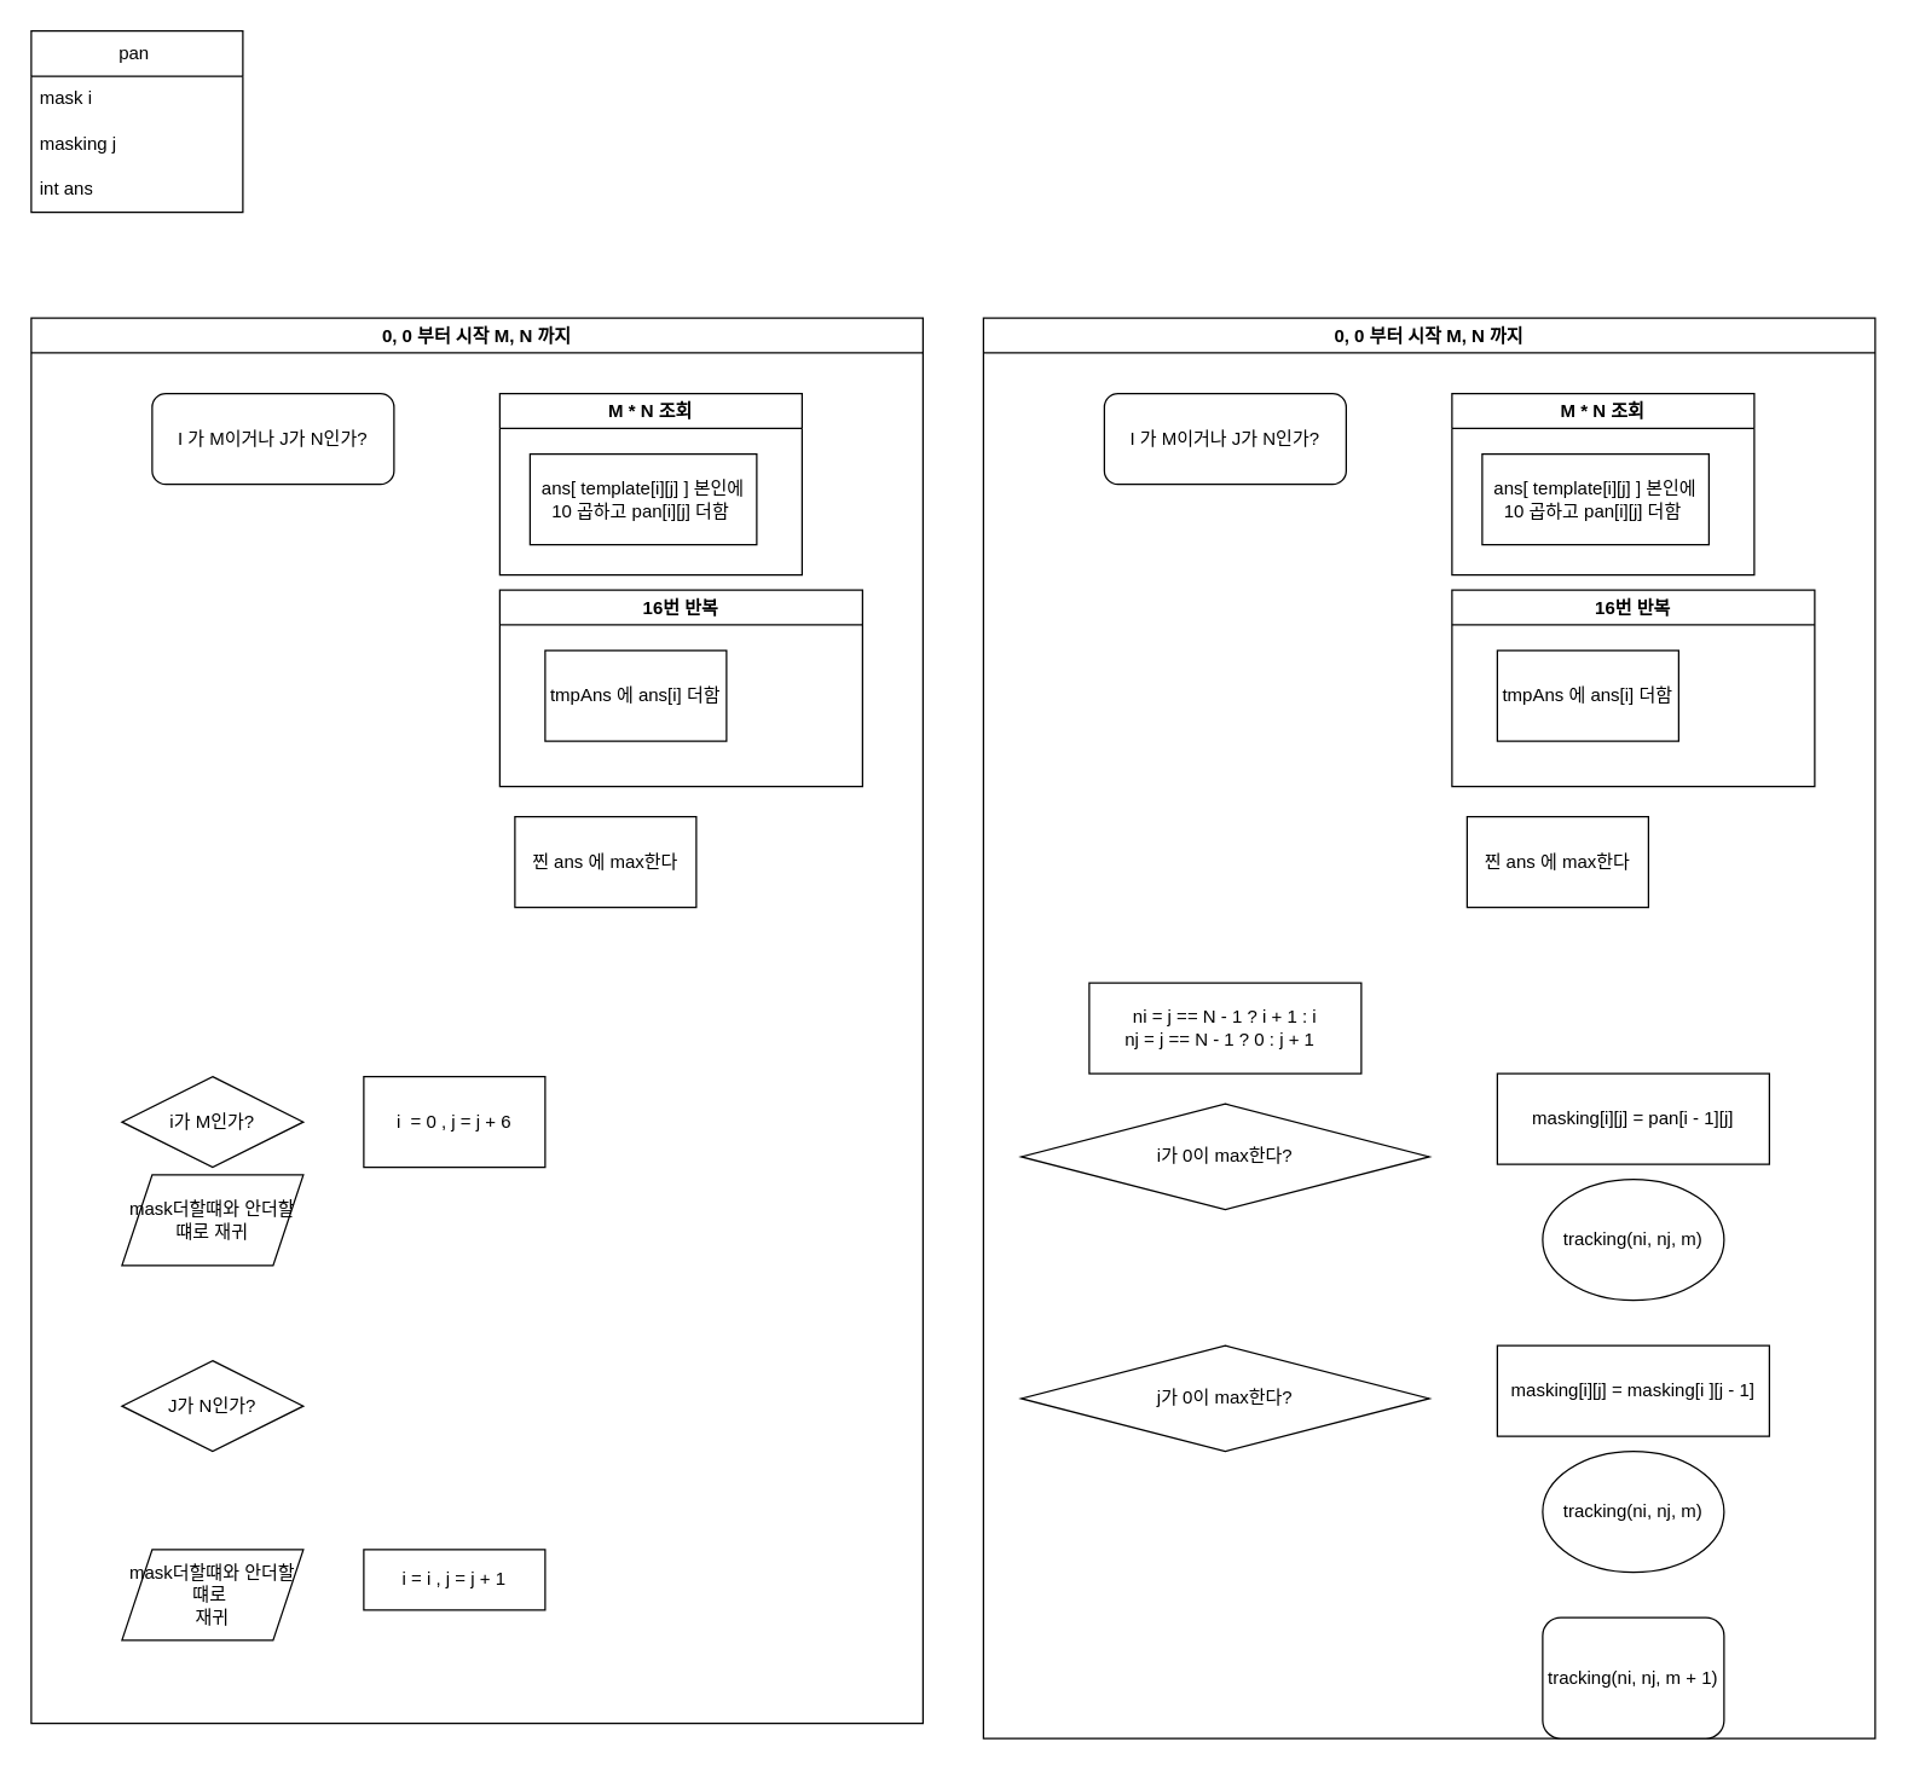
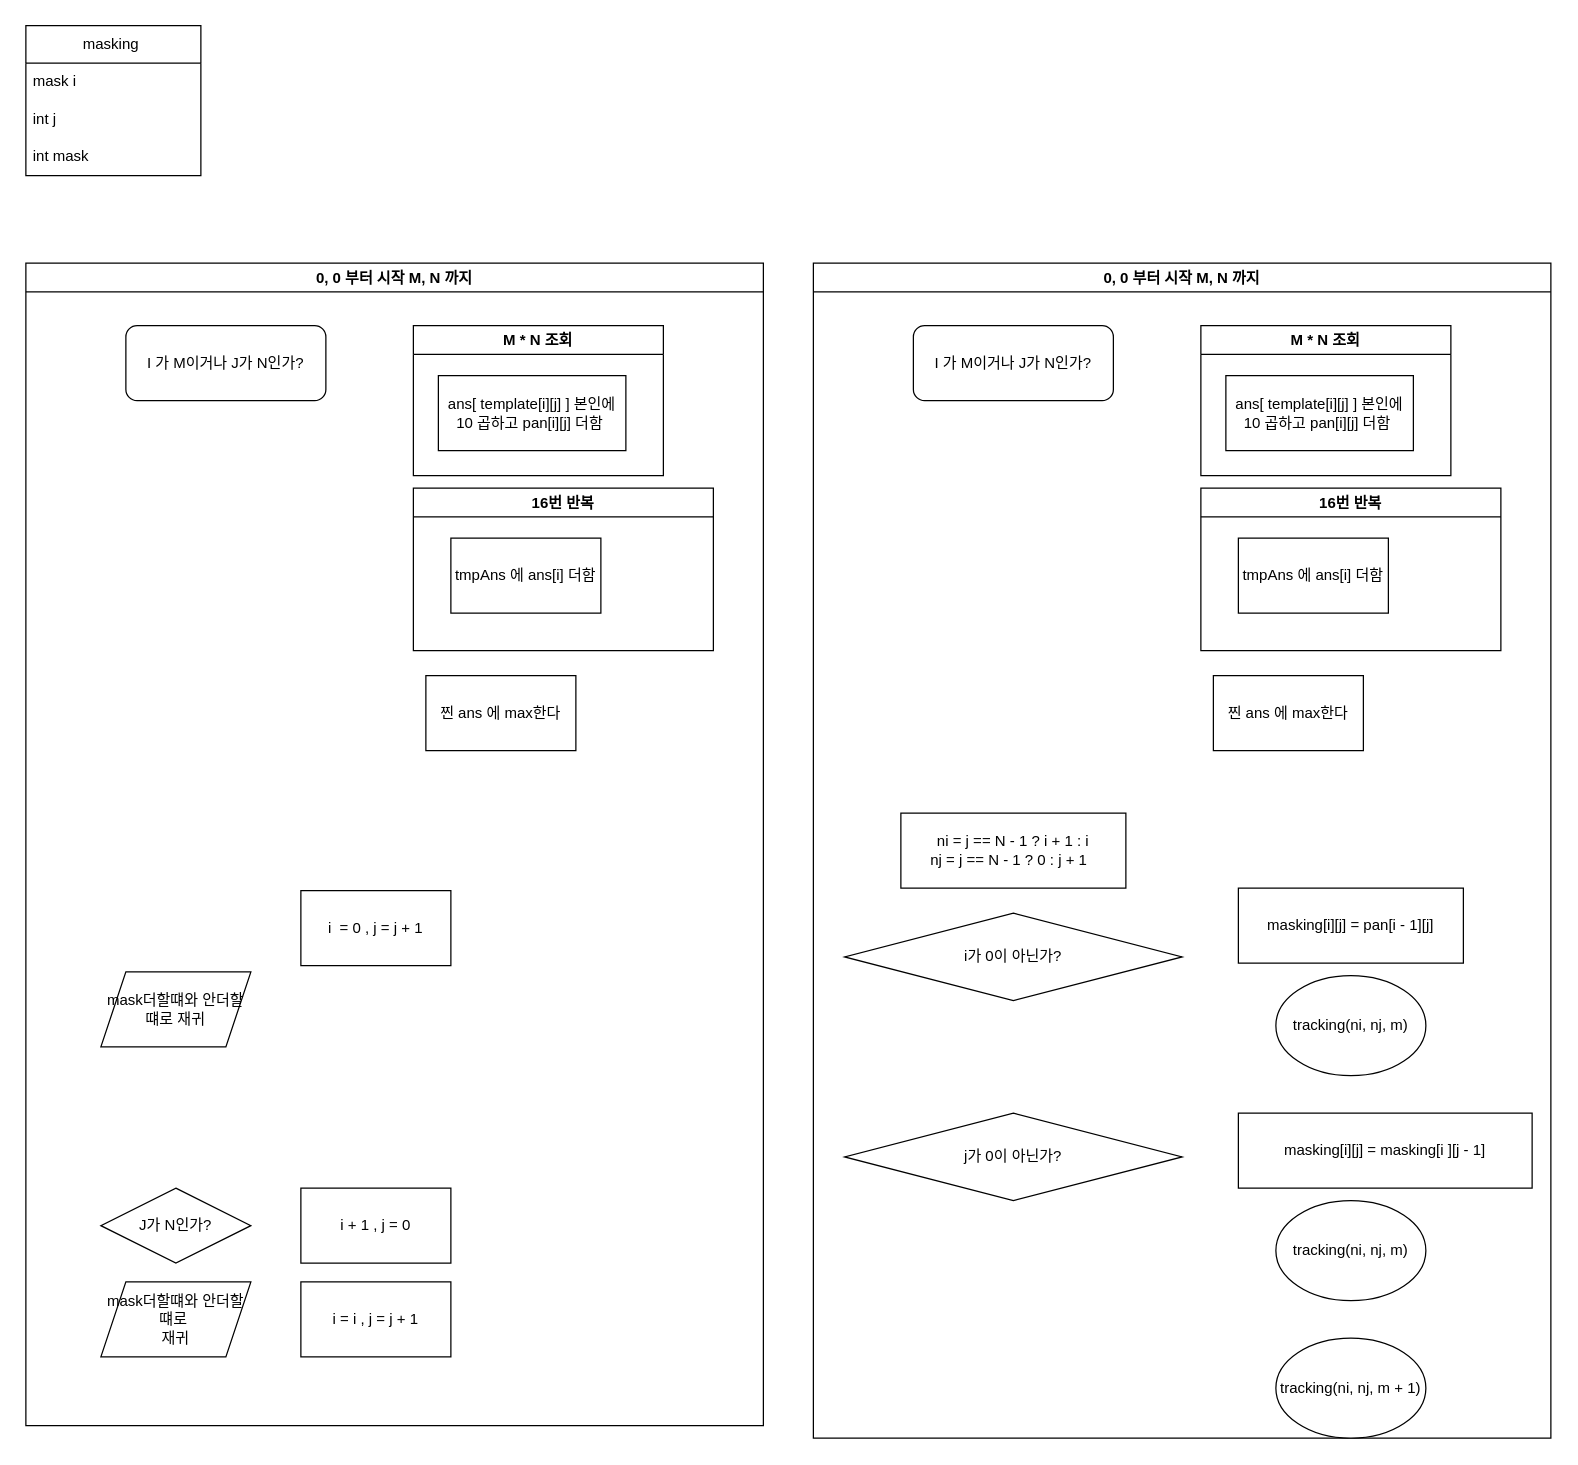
- <mxCell id="16" value="pan&amp;nbsp;" style="swimlane;fontStyle=0;childLayout=stackLayout;horizontal=1;startSize=30;horizontalStack=0;resizeParent=1;resizeParentMax=0;resizeLast=0;collapsible=1;marginBottom=0;whiteSpace=wrap;html=1;" vertex="1" parent="1"><mxGeometry x="20" y="20" width="140" height="120" as="geometry" /></mxCell>
+ <mxCell id="16" value="masking&amp;nbsp;" style="swimlane;fontStyle=0;childLayout=stackLayout;horizontal=1;startSize=30;horizontalStack=0;resizeParent=1;resizeParentMax=0;resizeLast=0;collapsible=1;marginBottom=0;whiteSpace=wrap;html=1;" vertex="1" parent="1"><mxGeometry x="20" y="20" width="140" height="120" as="geometry" /></mxCell>
- <mxCell id="18" value="masking j" style="text;strokeColor=none;fillColor=none;align=left;verticalAlign=middle;spacingLeft=4;spacingRight=4;overflow=hidden;points=[[0,0.5],[1,0.5]];portConstraint=eastwest;rotatable=0;whiteSpace=wrap;html=1;" vertex="1" parent="16"><mxGeometry y="60" width="140" height="30" as="geometry" /></mxCell>
+ <mxCell id="18" value="int j" style="text;strokeColor=none;fillColor=none;align=left;verticalAlign=middle;spacingLeft=4;spacingRight=4;overflow=hidden;points=[[0,0.5],[1,0.5]];portConstraint=eastwest;rotatable=0;whiteSpace=wrap;html=1;" vertex="1" parent="16"><mxGeometry y="60" width="140" height="30" as="geometry" /></mxCell>
- <mxCell id="19" value="int ans" style="text;strokeColor=none;fillColor=none;align=left;verticalAlign=middle;spacingLeft=4;spacingRight=4;overflow=hidden;points=[[0,0.5],[1,0.5]];portConstraint=eastwest;rotatable=0;whiteSpace=wrap;html=1;" vertex="1" parent="16"><mxGeometry y="90" width="140" height="30" as="geometry" /></mxCell>
+ <mxCell id="19" value="int mask" style="text;strokeColor=none;fillColor=none;align=left;verticalAlign=middle;spacingLeft=4;spacingRight=4;overflow=hidden;points=[[0,0.5],[1,0.5]];portConstraint=eastwest;rotatable=0;whiteSpace=wrap;html=1;" vertex="1" parent="16"><mxGeometry y="90" width="140" height="30" as="geometry" /></mxCell>
- <mxCell id="3" value="i가 M인가?" style="rounded=0;whiteSpace=wrap;html=1;shape=rhombus;perimeter=rhombusPerimeter;" vertex="1" parent="2"><mxGeometry x="60" y="502" width="120" height="60" as="geometry" /></mxCell>
- <mxCell id="6" value="i&amp;nbsp; = 0 , j = j + 6" style="rounded=0;whiteSpace=wrap;html=1;" vertex="1" parent="2"><mxGeometry x="220" y="502" width="120" height="60" as="geometry" /></mxCell>
+ <mxCell id="6" value="i&amp;nbsp; = 0 , j = j + 1" style="rounded=0;whiteSpace=wrap;html=1;" vertex="1" parent="2"><mxGeometry x="220" y="502" width="120" height="60" as="geometry" /></mxCell>
- <mxCell id="27" value="i가 0이 max한다?" style="rhombus;whiteSpace=wrap;html=1;" vertex="1" parent="20"><mxGeometry x="25" y="520" width="270" height="70" as="geometry" /></mxCell>
+ <mxCell id="27" value="i가 0이 아닌가?" style="rhombus;whiteSpace=wrap;html=1;" vertex="1" parent="20"><mxGeometry x="25" y="520" width="270" height="70" as="geometry" /></mxCell>
- <mxCell id="33" value="masking[i][j] = masking[i ][j - 1]" style="rounded=0;whiteSpace=wrap;html=1;" vertex="1" parent="20"><mxGeometry x="340" y="680" width="180" height="60" as="geometry" /></mxCell>
+ <mxCell id="33" value="masking[i][j] = masking[i ][j - 1]" style="rounded=0;whiteSpace=wrap;html=1;" vertex="1" parent="20"><mxGeometry x="340" y="680" width="235" height="60" as="geometry" /></mxCell>
- <mxCell id="31" value="j가 0이 max한다?" style="rhombus;whiteSpace=wrap;html=1;" vertex="1" parent="20"><mxGeometry x="25" y="680" width="270" height="70" as="geometry" /></mxCell>
+ <mxCell id="31" value="j가 0이 아닌가?" style="rhombus;whiteSpace=wrap;html=1;" vertex="1" parent="20"><mxGeometry x="25" y="680" width="270" height="70" as="geometry" /></mxCell>
- <mxCell id="4" value="J가 N인가?" style="rounded=0;whiteSpace=wrap;html=1;shape=rhombus;perimeter=rhombusPerimeter;" vertex="1" parent="2"><mxGeometry x="60" y="690" width="120" height="60" as="geometry" /></mxCell>
+ <mxCell id="4" value="J가 N인가?" style="rounded=0;whiteSpace=wrap;html=1;shape=rhombus;perimeter=rhombusPerimeter;" vertex="1" parent="2"><mxGeometry x="60" y="740" width="120" height="60" as="geometry" /></mxCell>
+ <mxCell id="5" value="i + 1 , j = 0" style="rounded=0;whiteSpace=wrap;html=1;" vertex="1" parent="2"><mxGeometry x="220" y="740" width="120" height="60" as="geometry" /></mxCell>
- <mxCell id="7" value="i = i , j = j + 1" style="rounded=0;whiteSpace=wrap;html=1;" vertex="1" parent="2"><mxGeometry x="220" y="815" width="120" height="40" as="geometry" /></mxCell>
+ <mxCell id="7" value="i = i , j = j + 1" style="rounded=0;whiteSpace=wrap;html=1;" vertex="1" parent="2"><mxGeometry x="220" y="815" width="120" height="60" as="geometry" /></mxCell>
- <mxCell id="34" value="tracking(ni, nj, m + 1)" style="whiteSpace=wrap;html=1;rounded=1;" vertex="1" parent="20"><mxGeometry x="370" y="860" width="120" height="80" as="geometry" /></mxCell>
+ <mxCell id="34" value="tracking(ni, nj, m + 1)" style="ellipse;whiteSpace=wrap;html=1;" vertex="1" parent="20"><mxGeometry x="370" y="860" width="120" height="80" as="geometry" /></mxCell>
